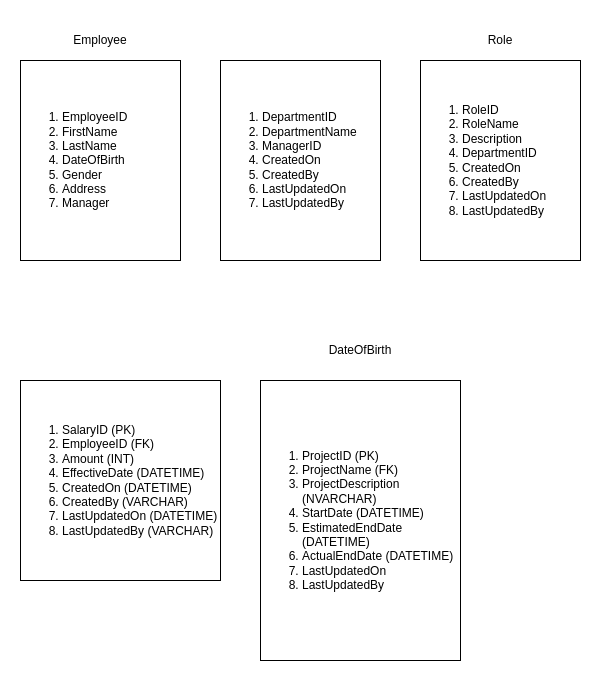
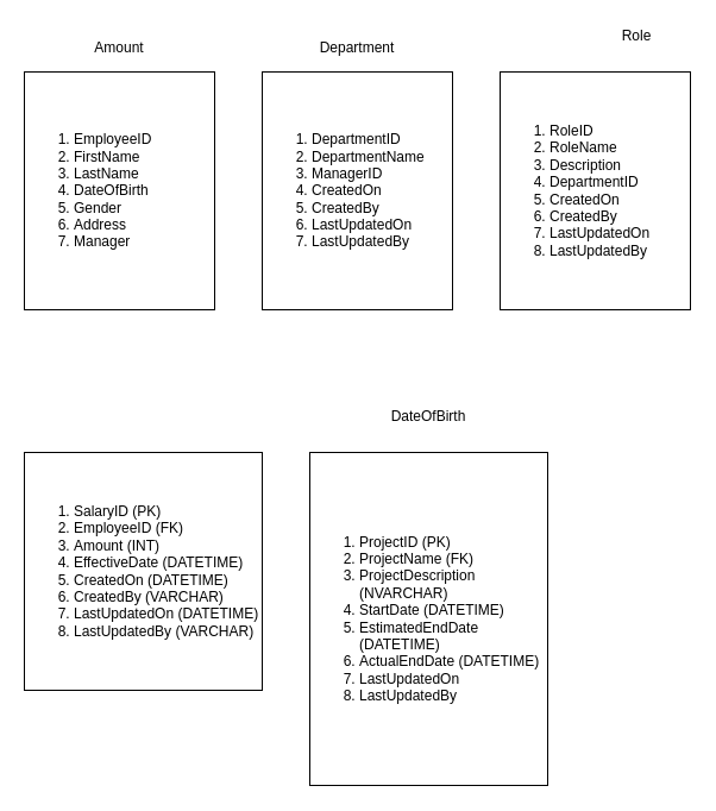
- <mxCell id="3" value="Employee" style="text;html=1;align=center;verticalAlign=middle;whiteSpace=wrap;rounded=0;" vertex="1" parent="1"><mxGeometry x="70" y="20" width="60" height="40" as="geometry" /></mxCell>
+ <mxCell id="3" value="Amount" style="text;html=1;align=center;verticalAlign=middle;whiteSpace=wrap;rounded=0;" vertex="1" parent="1"><mxGeometry x="70" y="20" width="60" height="40" as="geometry" /></mxCell>
+ <mxCell id="4" value="Department" style="text;html=1;align=center;verticalAlign=middle;whiteSpace=wrap;rounded=0;" vertex="1" parent="1"><mxGeometry x="265" y="25" width="70" height="30" as="geometry" /></mxCell>
- <mxCell id="7" value="Role" style="text;html=1;align=center;verticalAlign=middle;whiteSpace=wrap;rounded=0;" vertex="1" parent="1"><mxGeometry x="465" y="25" width="70" height="30" as="geometry" /></mxCell>
+ <mxCell id="7" value="Role" style="text;html=1;align=center;verticalAlign=middle;whiteSpace=wrap;rounded=0;" vertex="1" parent="1"><mxGeometry x="500" y="15" width="70" height="30" as="geometry" /></mxCell>
